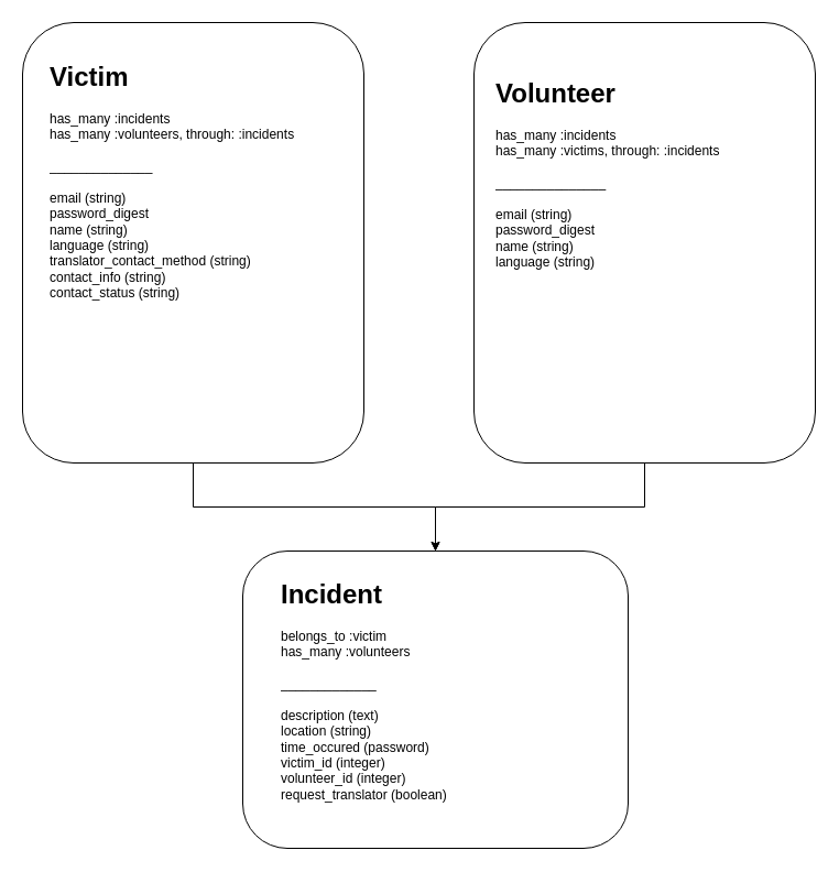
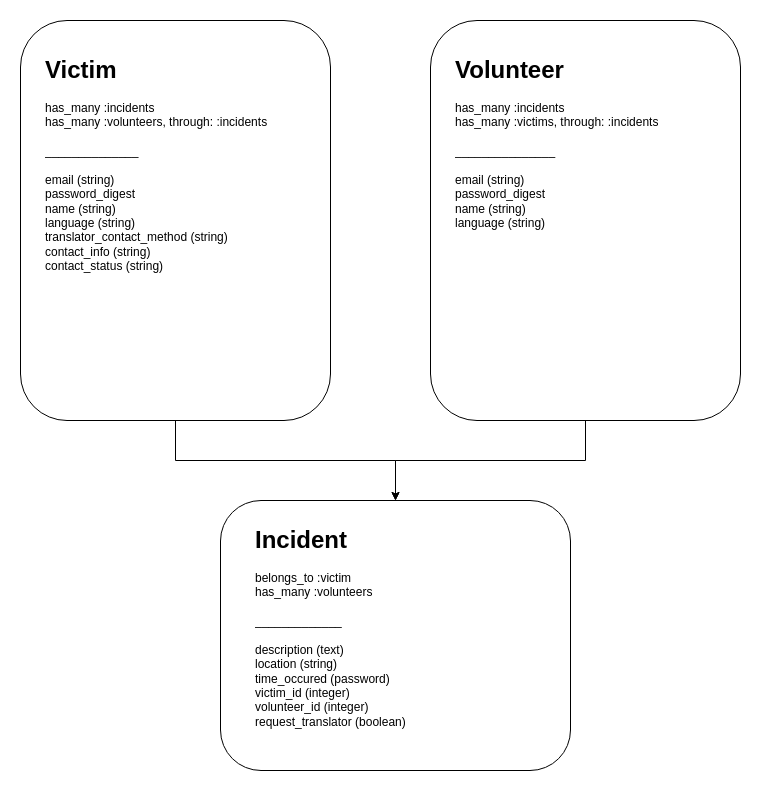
- <mxCell id="8" value="&lt;h1&gt;Volunteer&lt;/h1&gt;&lt;p&gt;has_many :incidents&lt;br&gt;has_many :victims, through: :incidents&lt;br&gt;&lt;br&gt;_______________&lt;br&gt;&lt;br&gt;email (string)&lt;br&gt;password_digest&lt;br&gt;name (string)&lt;br&gt;language (string)&lt;/p&gt;" style="text;html=1;strokeColor=none;fillColor=none;spacing=5;spacingTop=-20;whiteSpace=wrap;overflow=hidden;rounded=0;" vertex="1" parent="1"><mxGeometry x="445" y="65" width="270" height="320" as="geometry" /></mxCell>
+ <mxCell id="8" value="&lt;h1&gt;Volunteer&lt;/h1&gt;&lt;p&gt;has_many :incidents&lt;br&gt;has_many :victims, through: :incidents&lt;br&gt;&lt;br&gt;_______________&lt;br&gt;&lt;br&gt;email (string)&lt;br&gt;password_digest&lt;br&gt;name (string)&lt;br&gt;language (string)&lt;/p&gt;" style="text;html=1;strokeColor=none;fillColor=none;spacing=5;spacingTop=-20;whiteSpace=wrap;overflow=hidden;rounded=0;" vertex="1" parent="1"><mxGeometry x="450" y="50" width="270" height="320" as="geometry" /></mxCell>
